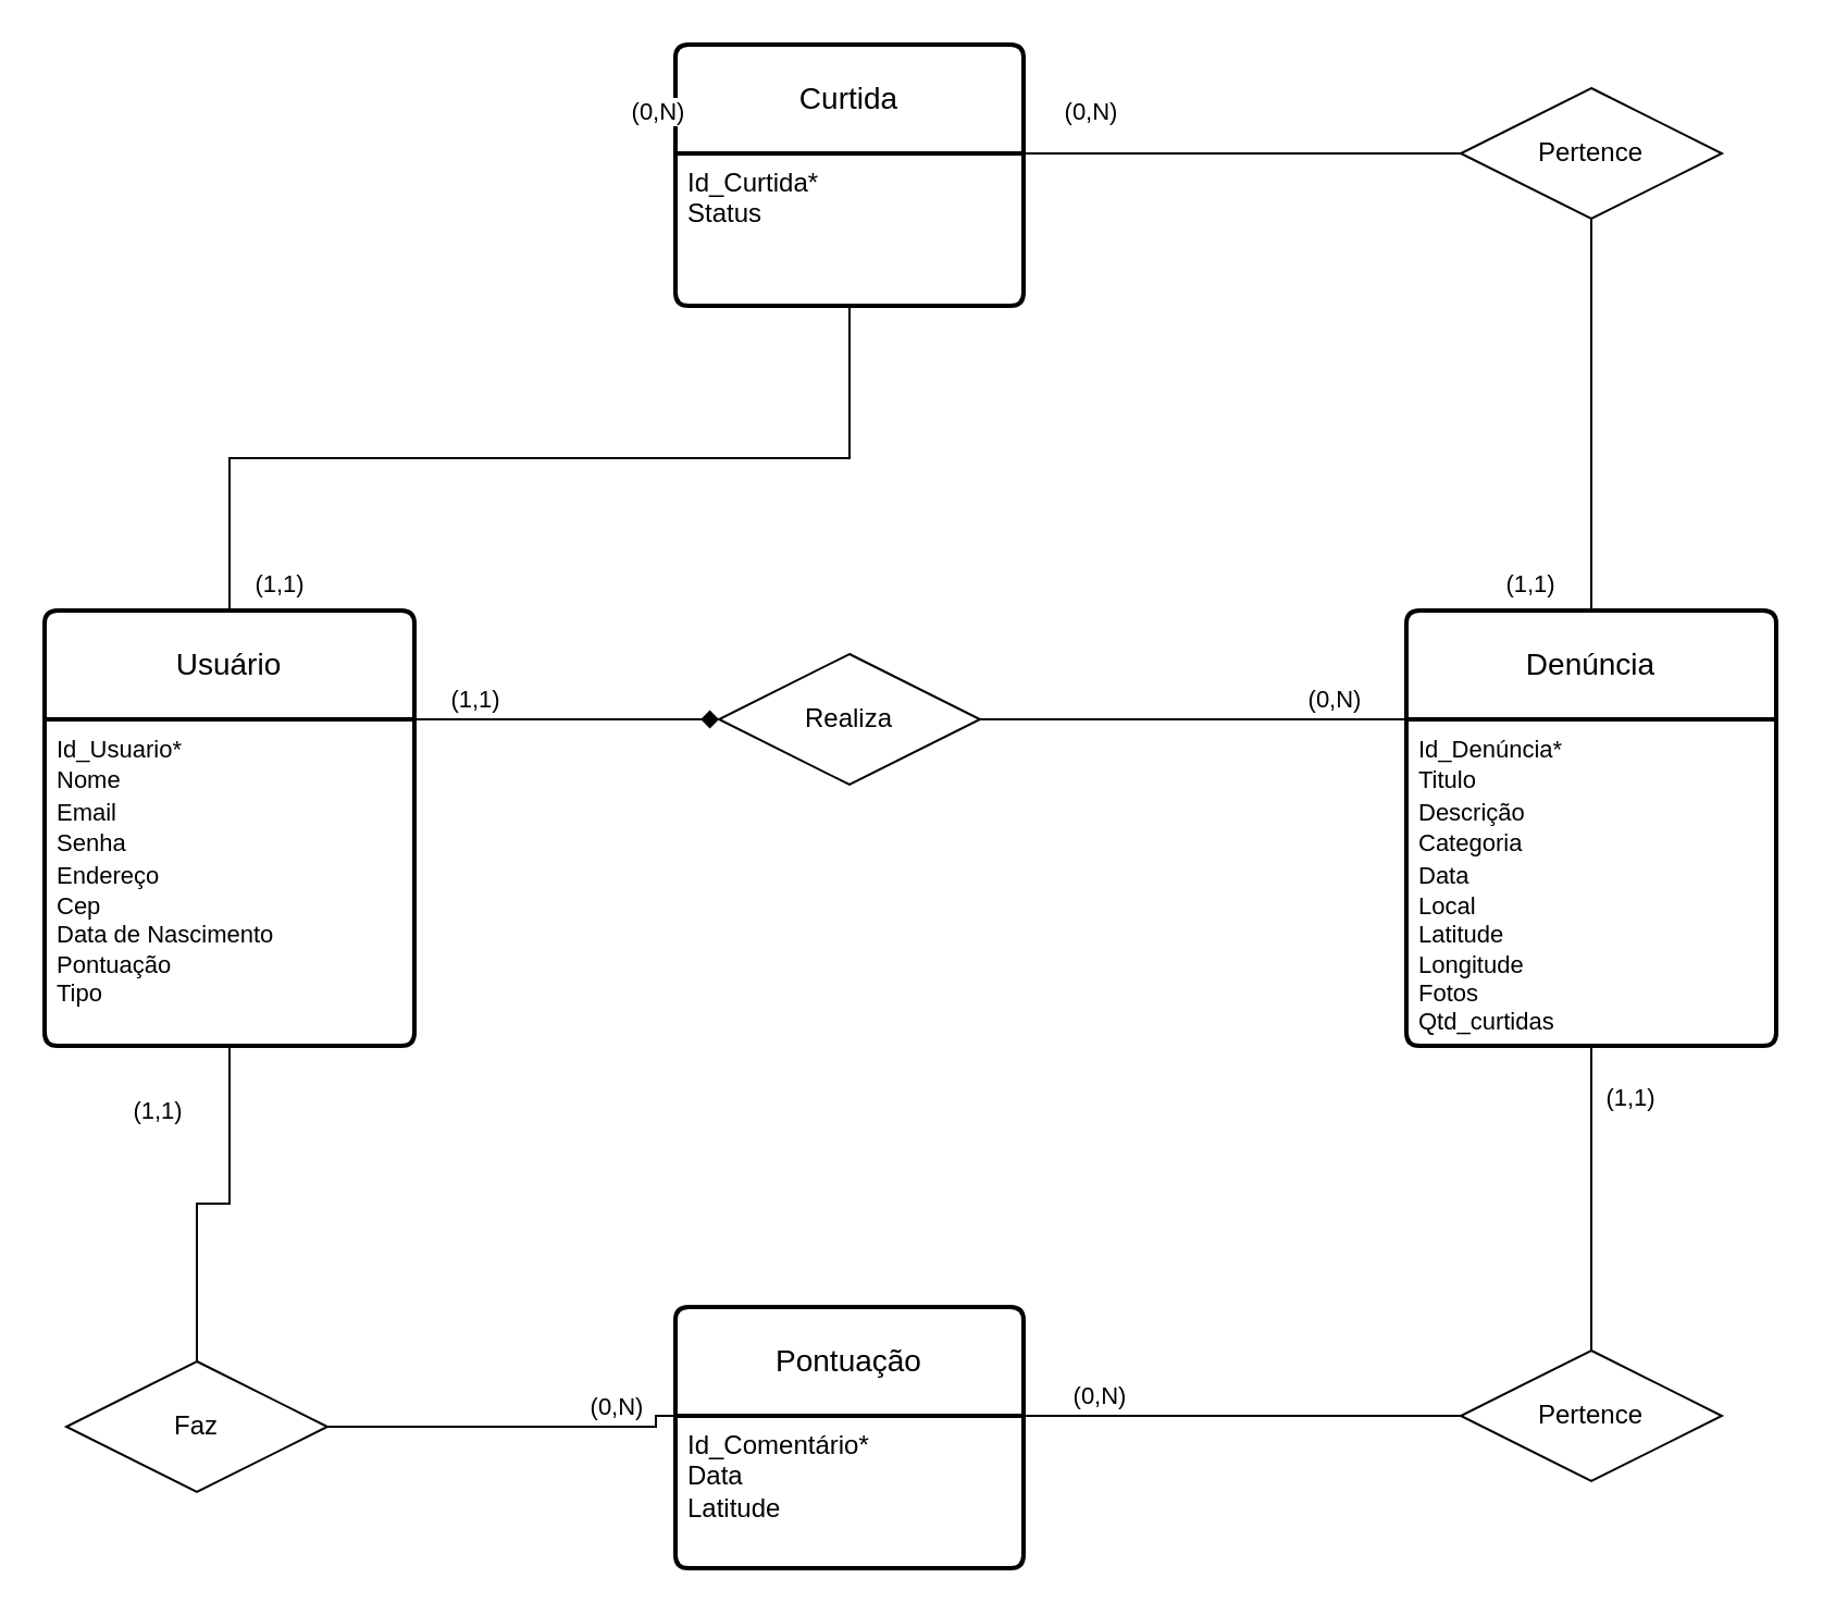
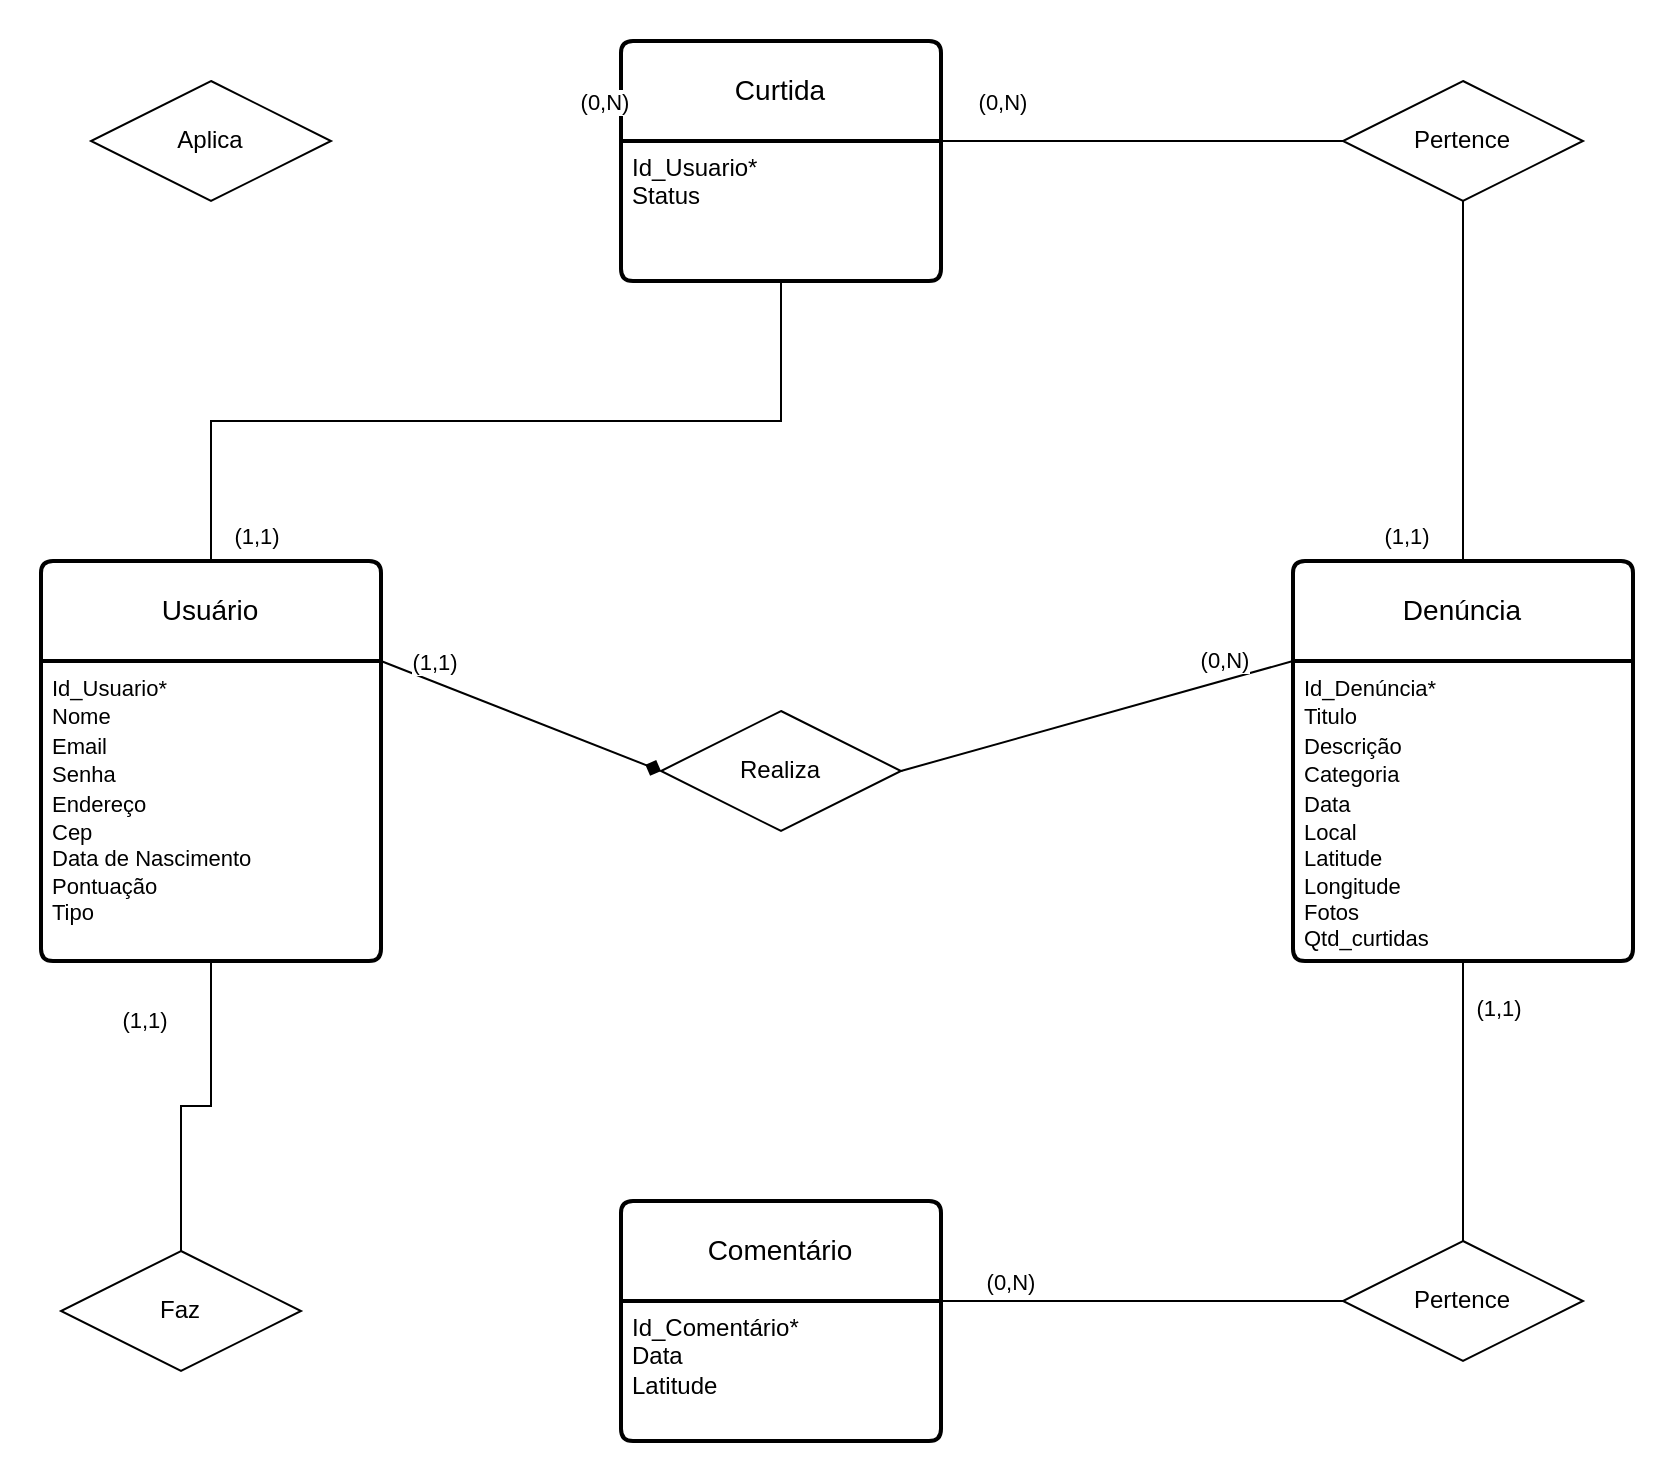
+ <mxCell id="28" value="Aplica" style="shape=rhombus;perimeter=rhombusPerimeter;whiteSpace=wrap;html=1;align=center;" parent="1" vertex="1"><mxGeometry x="45" y="40" width="120" height="60" as="geometry" /></mxCell>
- <mxCell id="9" value="&lt;div&gt;Id_Curtida*&lt;/div&gt;Status" style="align=left;strokeColor=none;fillColor=none;spacingLeft=4;fontSize=12;verticalAlign=top;resizable=0;rotatable=0;part=1;html=1;" parent="8" vertex="1"><mxGeometry y="50" width="160" height="70" as="geometry" /></mxCell>
+ <mxCell id="9" value="&lt;div&gt;Id_Usuario*&lt;/div&gt;Status" style="align=left;strokeColor=none;fillColor=none;spacingLeft=4;fontSize=12;verticalAlign=top;resizable=0;rotatable=0;part=1;html=1;" parent="8" vertex="1"><mxGeometry y="50" width="160" height="70" as="geometry" /></mxCell>
- <mxCell id="13" value="Realiza" style="shape=rhombus;perimeter=rhombusPerimeter;whiteSpace=wrap;html=1;align=center;" parent="1" vertex="1"><mxGeometry x="330" y="300" width="120" height="60" as="geometry" /></mxCell>
+ <mxCell id="13" value="Realiza" style="shape=rhombus;perimeter=rhombusPerimeter;whiteSpace=wrap;html=1;align=center;" parent="1" vertex="1"><mxGeometry x="330" y="355" width="120" height="60" as="geometry" /></mxCell>
- <mxCell id="6" value="Pontuação" style="swimlane;childLayout=stackLayout;horizontal=1;startSize=50;horizontalStack=0;rounded=1;fontSize=14;fontStyle=0;strokeWidth=2;resizeParent=0;resizeLast=1;shadow=0;align=center;arcSize=4;whiteSpace=wrap;html=1;" parent="1" vertex="1"><mxGeometry x="310" y="600" width="160" height="120" as="geometry" /></mxCell>
+ <mxCell id="6" value="Comentário" style="swimlane;childLayout=stackLayout;horizontal=1;startSize=50;horizontalStack=0;rounded=1;fontSize=14;fontStyle=0;strokeWidth=2;resizeParent=0;resizeLast=1;shadow=0;align=center;arcSize=4;whiteSpace=wrap;html=1;" parent="1" vertex="1"><mxGeometry x="310" y="600" width="160" height="120" as="geometry" /></mxCell>
- <mxCell id="16" style="edgeStyle=orthogonalEdgeStyle;rounded=0;orthogonalLoop=1;jettySize=auto;html=1;exitX=0;exitY=0;exitDx=0;exitDy=0;entryX=1;entryY=0.5;entryDx=0;entryDy=0;endArrow=none;endFill=0;" parent="1" source="7" target="22" edge="1"><mxGeometry relative="1" as="geometry"><mxPoint x="341" y="650" as="sourcePoint" /><Array as="points"><mxPoint x="301" y="650" /></Array></mxGeometry></mxCell>
- <mxCell id="17" value="(0,N)" style="edgeLabel;html=1;align=center;verticalAlign=middle;resizable=0;points=[];" parent="16" vertex="1" connectable="0"><mxGeometry x="-0.7" y="-1" relative="1" as="geometry"><mxPoint x="-8" y="-9" as="offset" /></mxGeometry></mxCell>
